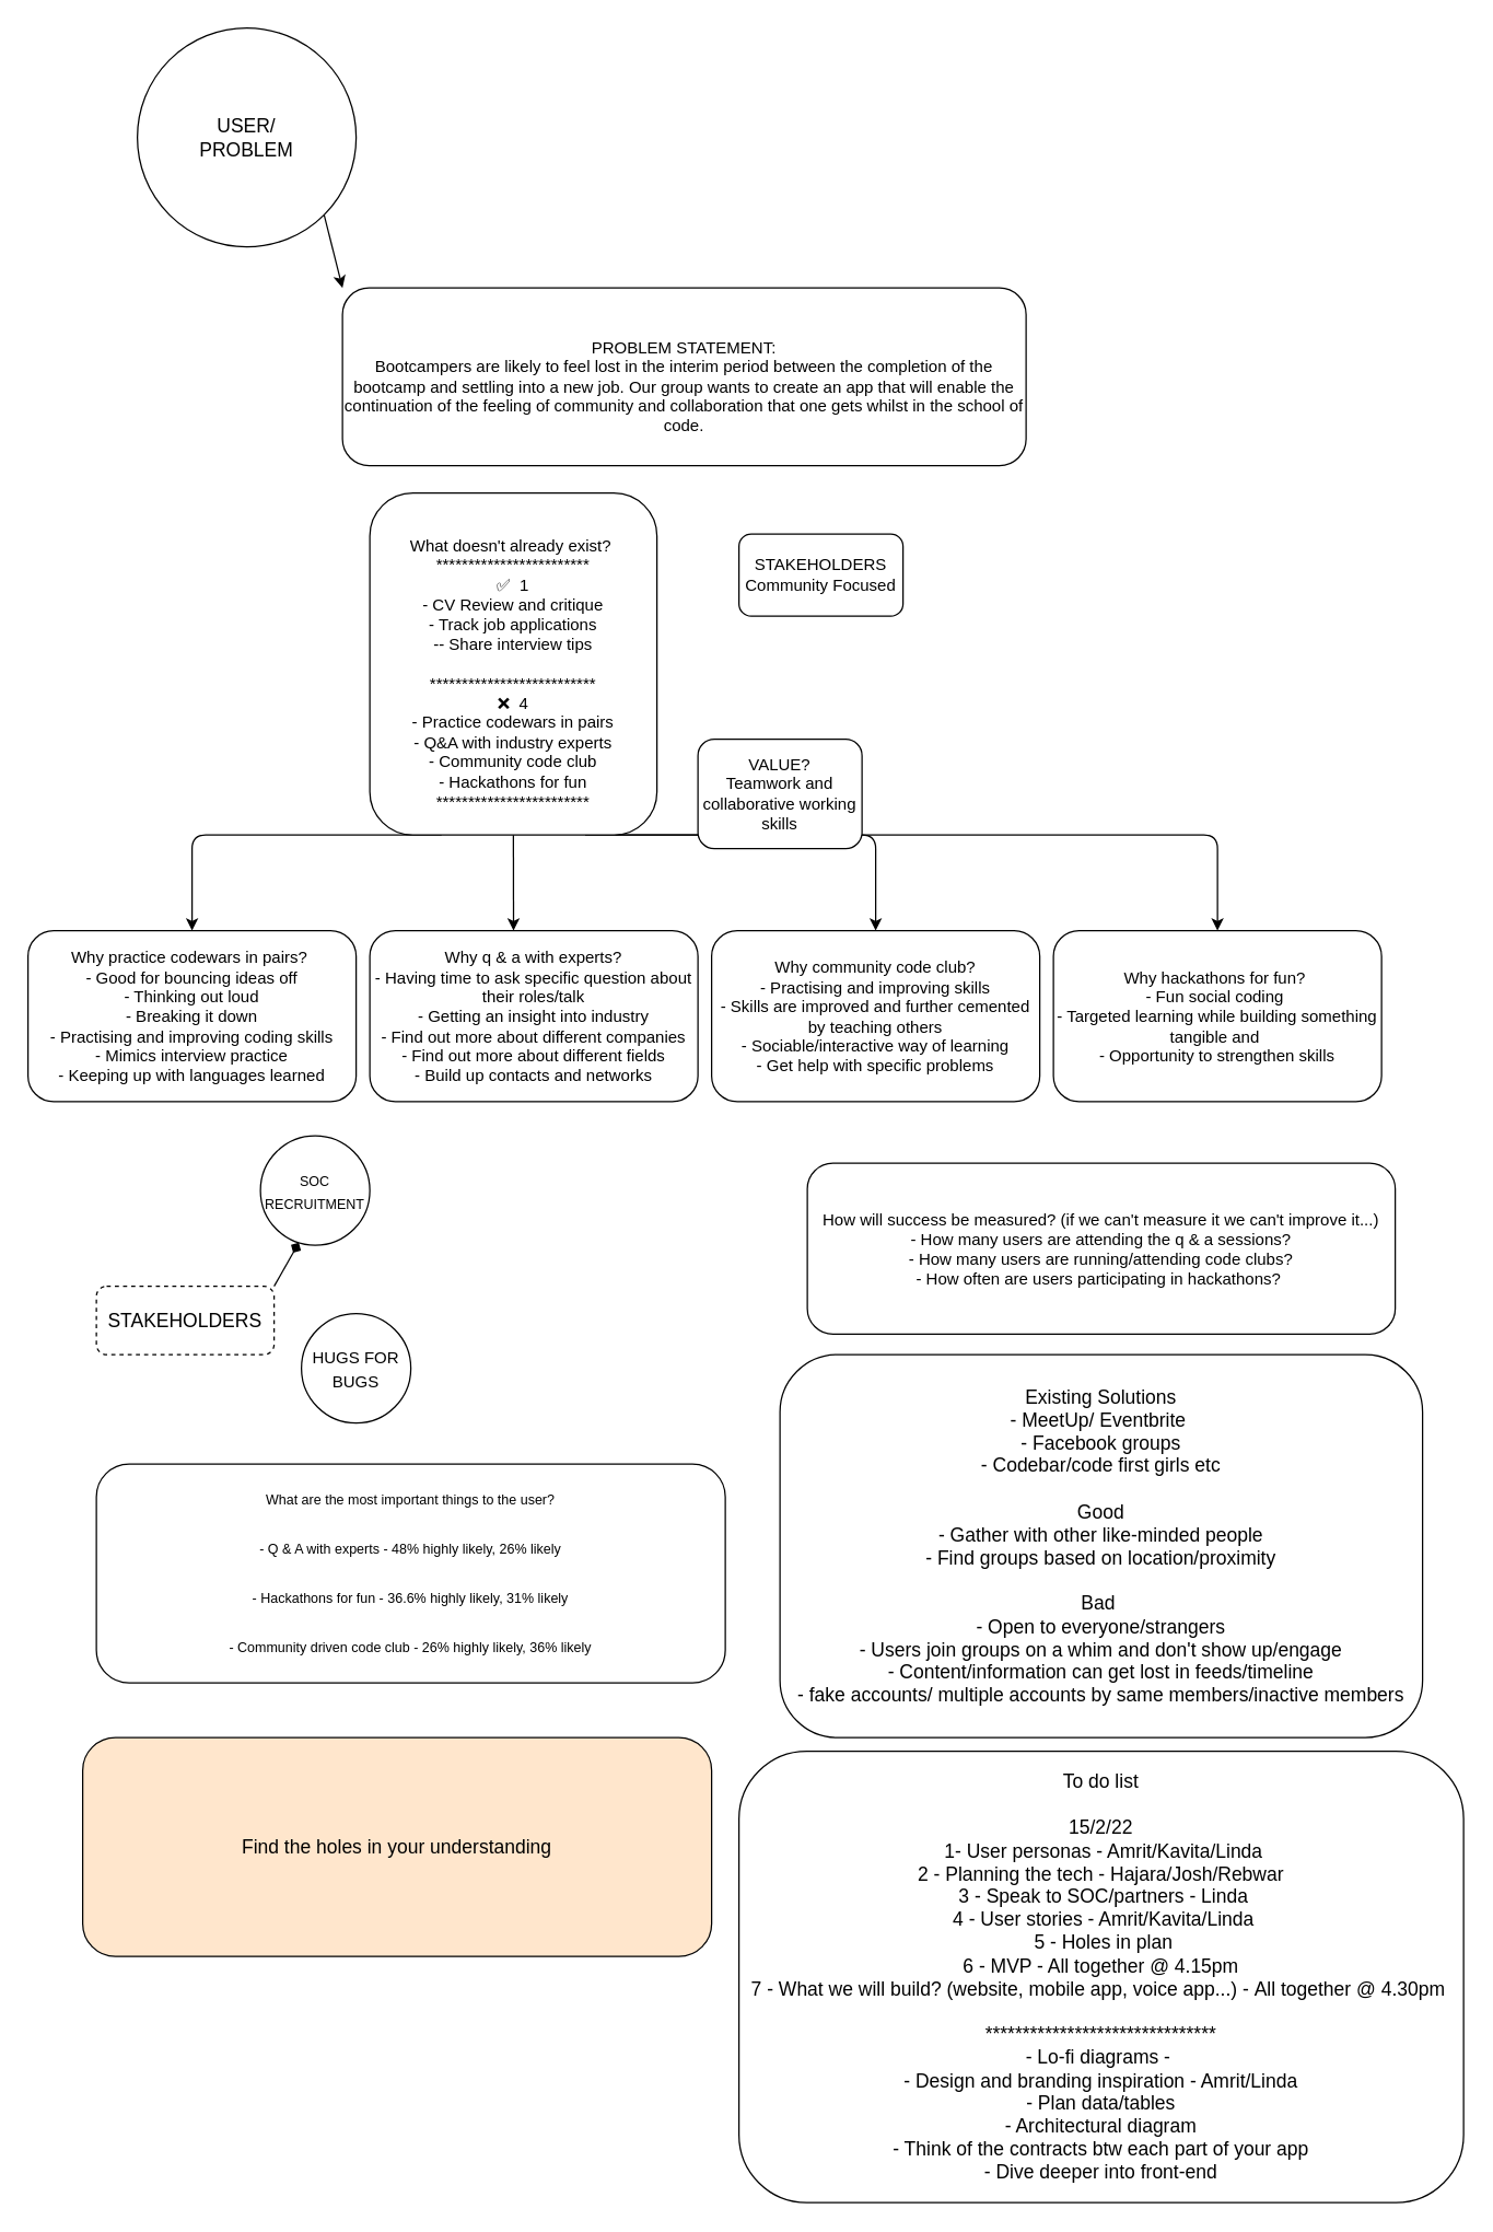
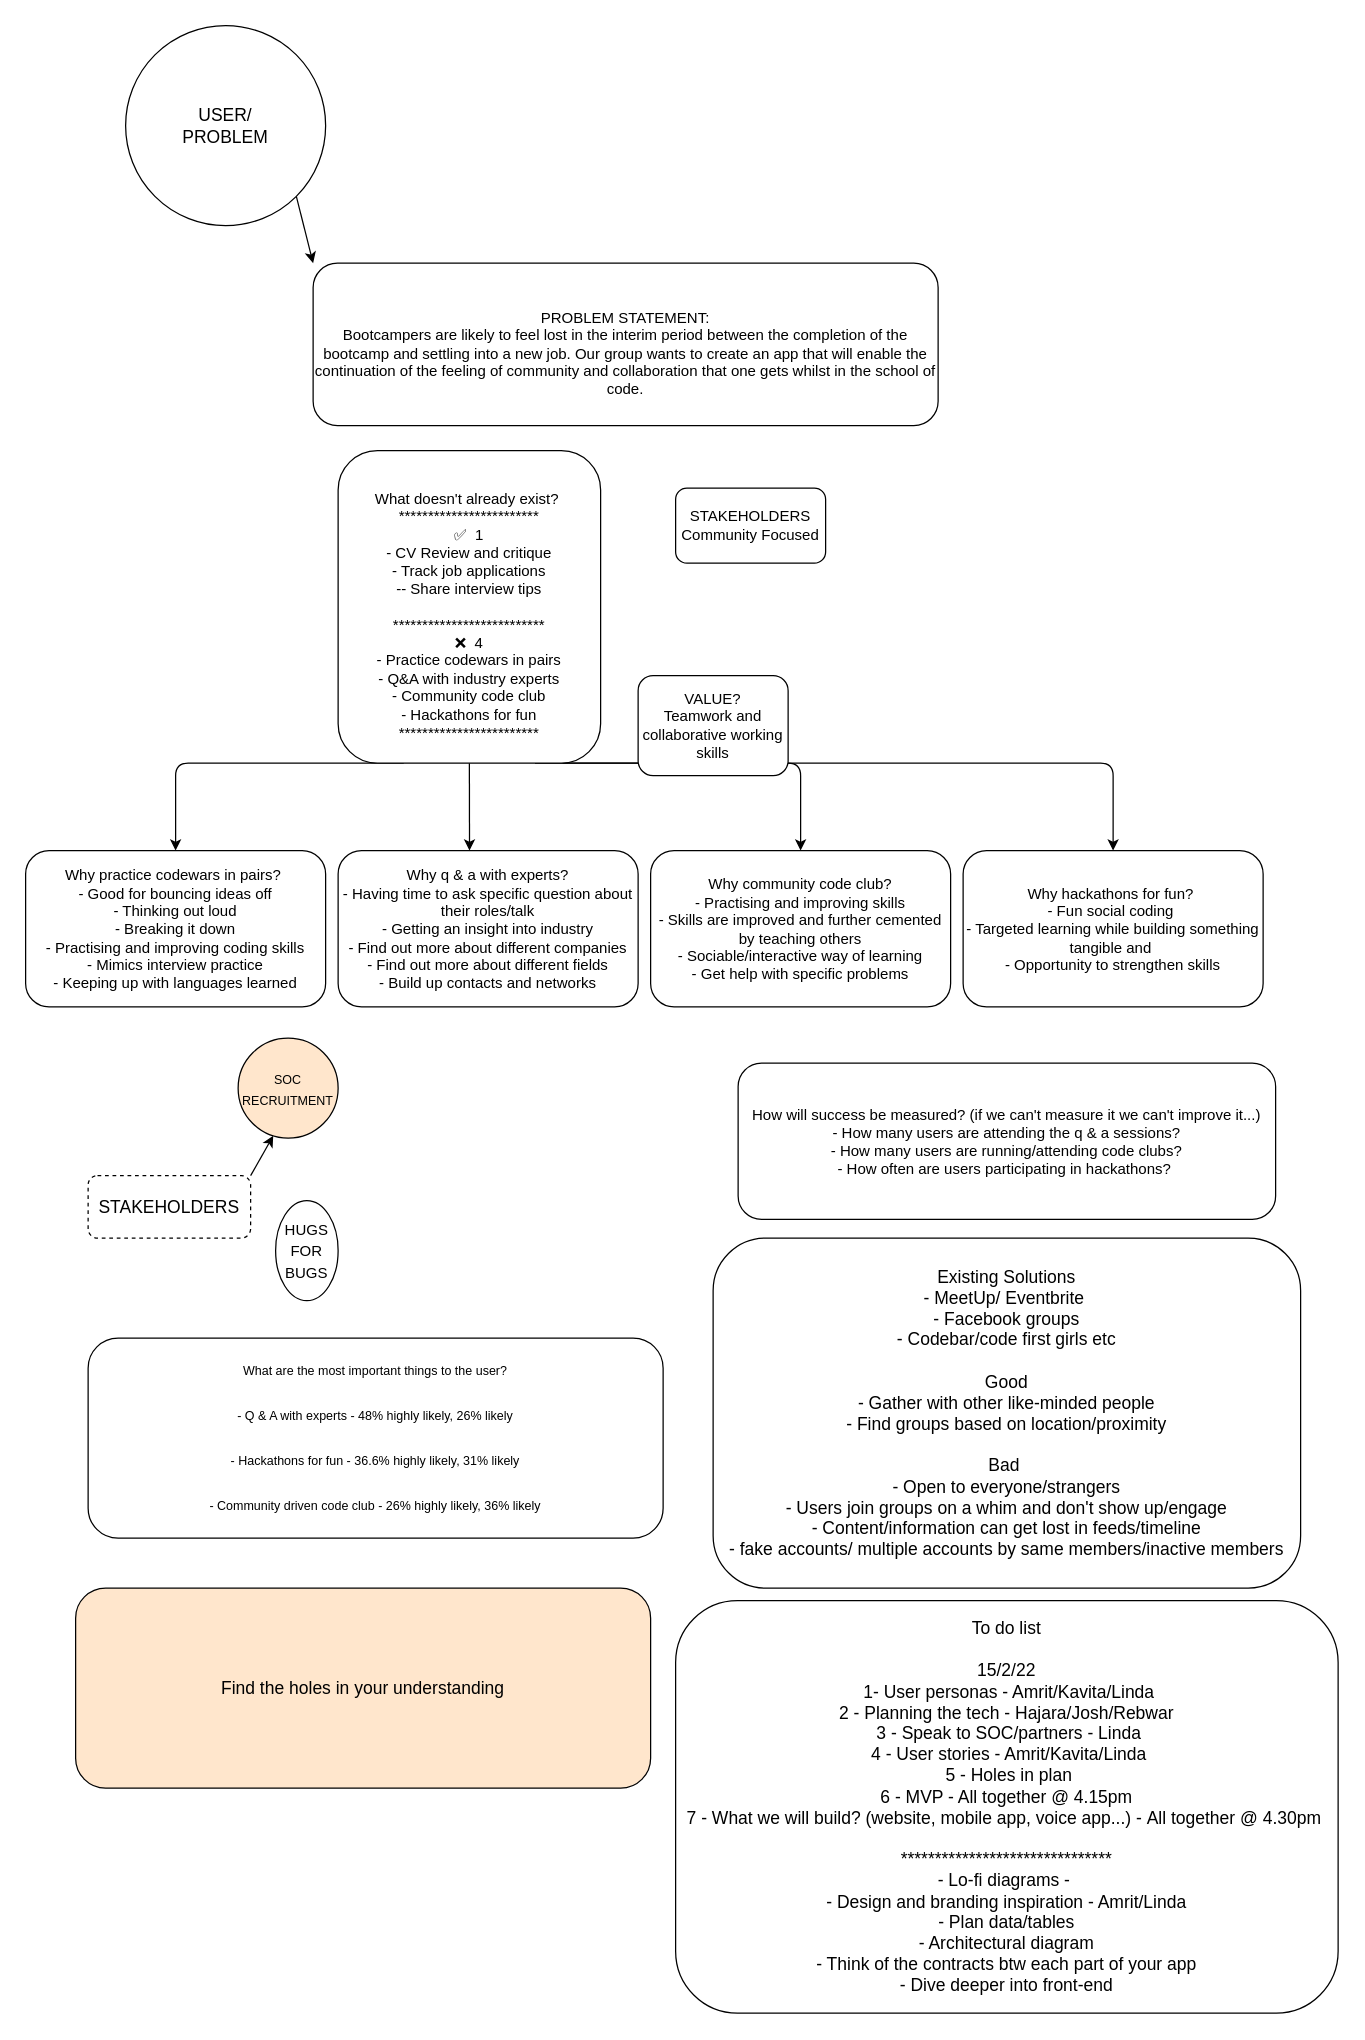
- <mxCell id="18" value="&lt;font style=&quot;font-size: 10px&quot;&gt;SOC RECRUITMENT&lt;/font&gt;" style="ellipse;whiteSpace=wrap;html=1;aspect=fixed;fontSize=14;" vertex="1" parent="1"><mxGeometry x="190" y="830" width="80" height="80" as="geometry" /></mxCell>
+ <mxCell id="18" value="&lt;font style=&quot;font-size: 10px&quot;&gt;SOC RECRUITMENT&lt;/font&gt;" style="ellipse;whiteSpace=wrap;html=1;aspect=fixed;fontSize=14;fillColor=#ffe6cc;" vertex="1" parent="1"><mxGeometry x="190" y="830" width="80" height="80" as="geometry" /></mxCell>
- <mxCell id="16" style="edgeStyle=none;html=1;exitX=1;exitY=0;exitDx=0;exitDy=0;entryX=0.351;entryY=0.977;entryDx=0;entryDy=0;entryPerimeter=0;fontSize=14;endArrow=diamond;" edge="1" parent="1" source="17" target="18"><mxGeometry relative="1" as="geometry" /></mxCell>
+ <mxCell id="16" style="edgeStyle=none;html=1;exitX=1;exitY=0;exitDx=0;exitDy=0;entryX=0.351;entryY=0.977;entryDx=0;entryDy=0;entryPerimeter=0;fontSize=14;" edge="1" parent="1" source="17" target="18"><mxGeometry relative="1" as="geometry" /></mxCell>
- <mxCell id="19" value="&lt;font style=&quot;font-size: 12px&quot;&gt;HUGS FOR BUGS&lt;/font&gt;" style="ellipse;whiteSpace=wrap;html=1;aspect=fixed;fontSize=14;" vertex="1" parent="1"><mxGeometry x="220" y="960" width="80" height="80" as="geometry" /></mxCell>
+ <mxCell id="19" value="&lt;font style=&quot;font-size: 12px&quot;&gt;HUGS FOR BUGS&lt;/font&gt;" style="ellipse;whiteSpace=wrap;html=1;aspect=fixed;fontSize=14;" vertex="1" parent="1"><mxGeometry x="220" y="960" width="50" height="80" as="geometry" /></mxCell>
